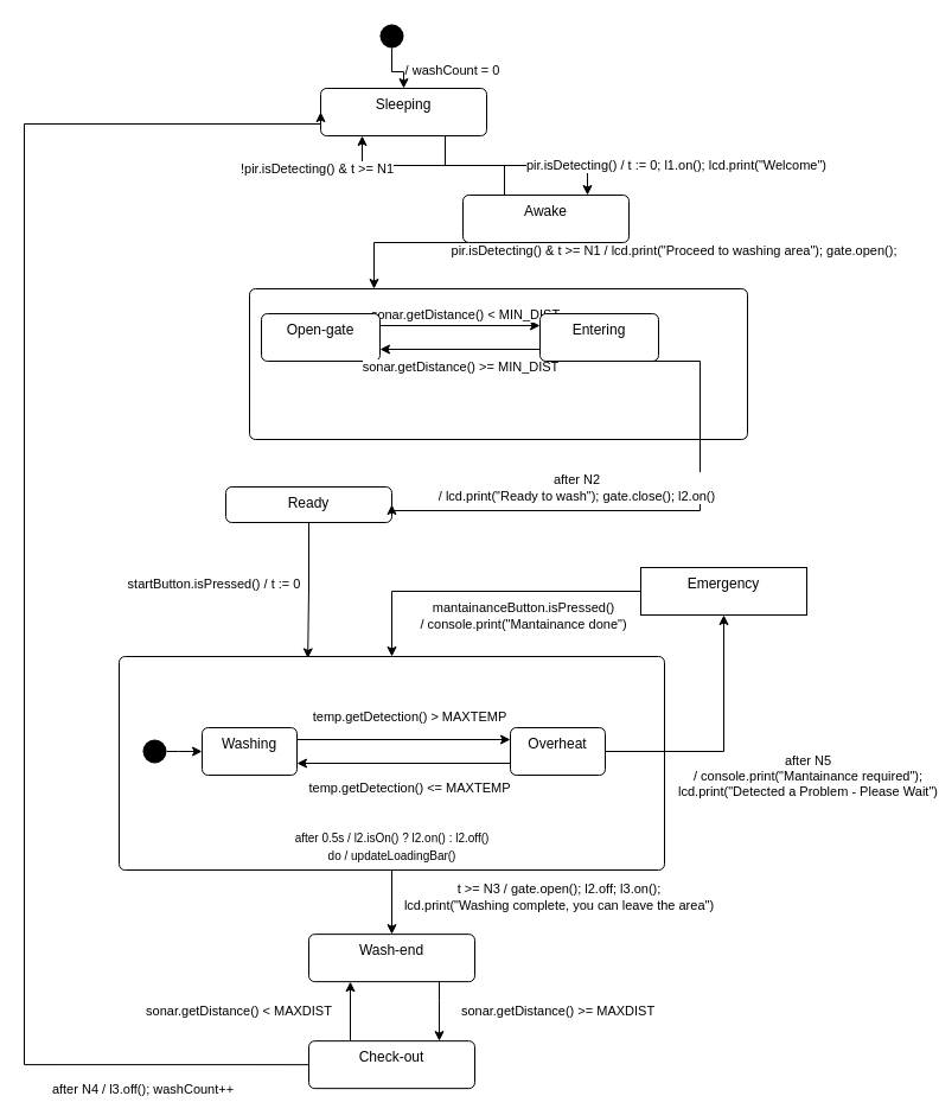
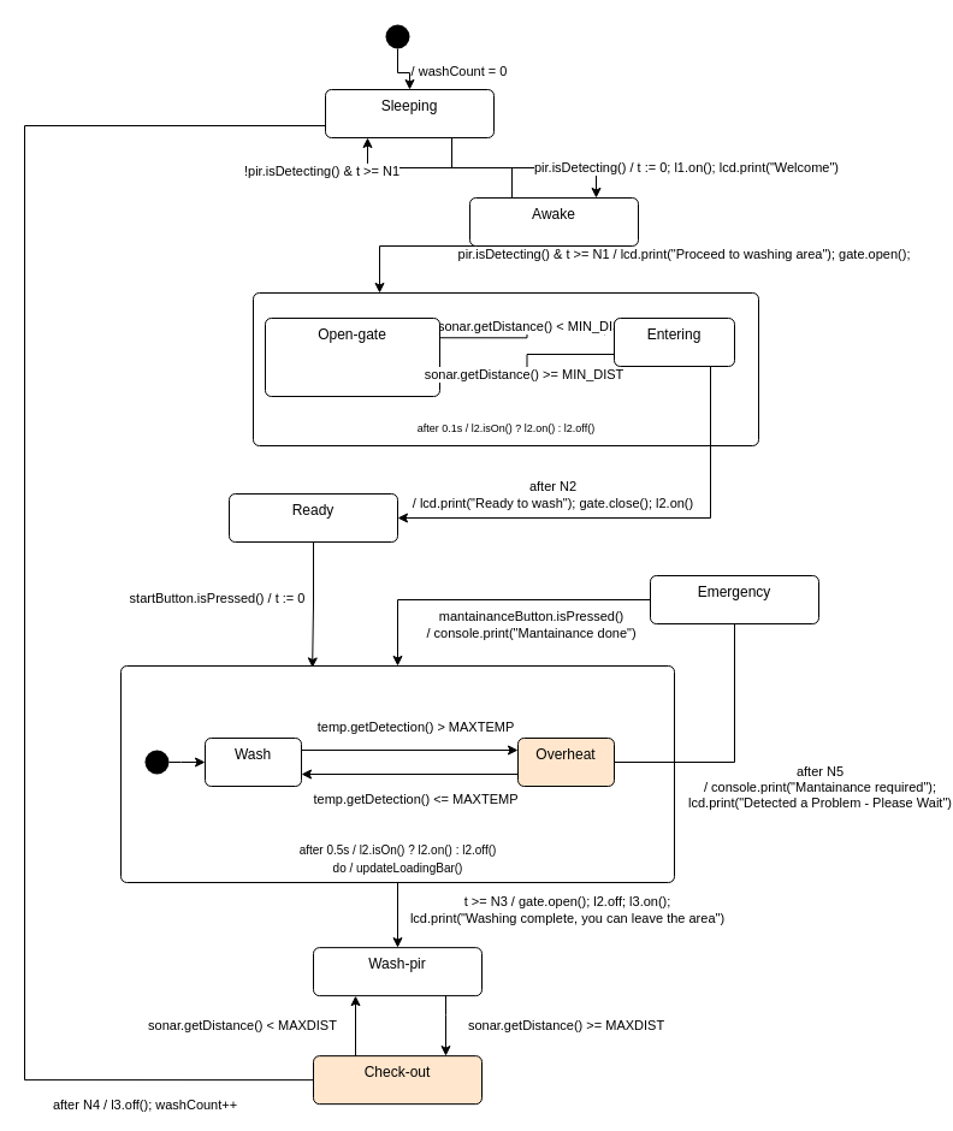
- <mxCell id="11" style="edgeStyle=orthogonalEdgeStyle;rounded=0;orthogonalLoop=1;jettySize=auto;html=1;exitX=0;exitY=0.5;exitDx=0;exitDy=0;entryX=0;entryY=0.5;entryDx=0;entryDy=0;" parent="1" source="15" target="5" edge="1"><mxGeometry relative="1" as="geometry"><Array as="points"><mxPoint x="20" y="897" /><mxPoint x="20" y="104" /></Array></mxGeometry></mxCell>
+ <mxCell id="11" style="edgeStyle=orthogonalEdgeStyle;rounded=0;orthogonalLoop=1;jettySize=auto;html=1;exitX=0;exitY=0.5;exitDx=0;exitDy=0;entryX=0;entryY=0.5;entryDx=0;entryDy=0;endArrow=none;" parent="1" source="15" target="5" edge="1"><mxGeometry relative="1" as="geometry"><Array as="points"><mxPoint x="20" y="897" /><mxPoint x="20" y="104" /></Array></mxGeometry></mxCell>
- <mxCell id="21" value="Open-gate&lt;br&gt;" style="html=1;align=center;verticalAlign=top;rounded=1;absoluteArcSize=1;arcSize=10;dashed=0;whiteSpace=wrap;" parent="1" vertex="1"><mxGeometry x="220" y="264" width="100" height="40" as="geometry" /></mxCell>
+ <mxCell id="21" value="Open-gate&lt;br&gt;" style="html=1;align=center;verticalAlign=top;rounded=1;absoluteArcSize=1;arcSize=10;dashed=0;whiteSpace=wrap;" parent="1" vertex="1"><mxGeometry x="220" y="264" width="145" height="65" as="geometry" /></mxCell>
- <mxCell id="45" value="Entering" style="html=1;align=center;verticalAlign=top;rounded=1;absoluteArcSize=1;arcSize=10;dashed=0;whiteSpace=wrap;" vertex="1" parent="1"><mxGeometry x="455" y="264" width="100" height="40" as="geometry" /></mxCell>
+ <mxCell id="45" value="Entering" style="html=1;align=center;verticalAlign=top;rounded=1;absoluteArcSize=1;arcSize=10;dashed=0;whiteSpace=wrap;" vertex="1" parent="1"><mxGeometry x="510" y="264" width="100" height="40" as="geometry" /></mxCell>
+ <mxCell id="41" value="&lt;font style=&quot;font-size: 9px;&quot;&gt;after 0.1s / l2.isOn() ? l2.on() : l2.off()&lt;/font&gt;" style="text;html=1;align=center;verticalAlign=middle;resizable=0;points=[];autosize=1;strokeColor=none;fillColor=none;" parent="1" vertex="1"><mxGeometry x="335" y="340" width="170" height="30" as="geometry" /></mxCell>
- <mxCell id="24" value="Ready" style="html=1;align=center;verticalAlign=top;rounded=1;absoluteArcSize=1;arcSize=10;dashed=0;whiteSpace=wrap;" parent="1" vertex="1"><mxGeometry x="190" y="410" width="140" height="30" as="geometry" /></mxCell>
+ <mxCell id="24" value="Ready" style="html=1;align=center;verticalAlign=top;rounded=1;absoluteArcSize=1;arcSize=10;dashed=0;whiteSpace=wrap;" parent="1" vertex="1"><mxGeometry x="190" y="410" width="140" height="40" as="geometry" /></mxCell>
- <mxCell id="38" value="Emergency" style="html=1;align=center;verticalAlign=top;absoluteArcSize=1;arcSize=10;dashed=0;whiteSpace=wrap;rounded=0;" parent="1" vertex="1"><mxGeometry x="540" y="478" width="140" height="40" as="geometry" /></mxCell>
+ <mxCell id="38" value="Emergency" style="html=1;align=center;verticalAlign=top;rounded=1;absoluteArcSize=1;arcSize=10;dashed=0;whiteSpace=wrap;" parent="1" vertex="1"><mxGeometry x="540" y="478" width="140" height="40" as="geometry" /></mxCell>
- <mxCell id="31" style="edgeStyle=orthogonalEdgeStyle;rounded=0;orthogonalLoop=1;jettySize=auto;html=1;exitX=1;exitY=0.5;exitDx=0;exitDy=0;entryX=0.5;entryY=1;entryDx=0;entryDy=0;" parent="1" source="35" target="38" edge="1"><mxGeometry relative="1" as="geometry" /></mxCell>
+ <mxCell id="31" style="edgeStyle=orthogonalEdgeStyle;rounded=0;orthogonalLoop=1;jettySize=auto;html=1;exitX=1;exitY=0.5;exitDx=0;exitDy=0;entryX=0.5;entryY=1;entryDx=0;entryDy=0;endArrow=none;" parent="1" source="35" target="38" edge="1"><mxGeometry relative="1" as="geometry" /></mxCell>
- <mxCell id="30" value="Washing" style="html=1;align=center;verticalAlign=top;rounded=1;absoluteArcSize=1;arcSize=10;dashed=0;whiteSpace=wrap;" parent="1" vertex="1"><mxGeometry x="170" y="613" width="80" height="40" as="geometry" /></mxCell>
+ <mxCell id="30" value="Wash" style="html=1;align=center;verticalAlign=top;rounded=1;absoluteArcSize=1;arcSize=10;dashed=0;whiteSpace=wrap;" parent="1" vertex="1"><mxGeometry x="170" y="613" width="80" height="40" as="geometry" /></mxCell>
- <mxCell id="35" value="Overheat" style="html=1;align=center;verticalAlign=top;rounded=1;absoluteArcSize=1;arcSize=10;dashed=0;whiteSpace=wrap;" parent="1" vertex="1"><mxGeometry x="430" y="613" width="80" height="40" as="geometry" /></mxCell>
+ <mxCell id="35" value="Overheat" style="html=1;align=center;verticalAlign=top;rounded=1;absoluteArcSize=1;arcSize=10;dashed=0;whiteSpace=wrap;fillColor=#ffe6cc;" parent="1" vertex="1"><mxGeometry x="430" y="613" width="80" height="40" as="geometry" /></mxCell>
- <mxCell id="18" value="Wash-end" style="html=1;align=center;verticalAlign=top;rounded=1;absoluteArcSize=1;arcSize=10;dashed=0;whiteSpace=wrap;" parent="1" vertex="1"><mxGeometry x="260" y="787.14" width="140" height="40" as="geometry" /></mxCell>
+ <mxCell id="18" value="Wash-pir" style="html=1;align=center;verticalAlign=top;rounded=1;absoluteArcSize=1;arcSize=10;dashed=0;whiteSpace=wrap;" parent="1" vertex="1"><mxGeometry x="260" y="787.14" width="140" height="40" as="geometry" /></mxCell>
- <mxCell id="15" value="Check-out" style="html=1;align=center;verticalAlign=top;rounded=1;absoluteArcSize=1;arcSize=10;dashed=0;whiteSpace=wrap;" parent="1" vertex="1"><mxGeometry x="260" y="877.14" width="140" height="40" as="geometry" /></mxCell>
+ <mxCell id="15" value="Check-out" style="html=1;align=center;verticalAlign=top;rounded=1;absoluteArcSize=1;arcSize=10;dashed=0;whiteSpace=wrap;fillColor=#ffe6cc;" parent="1" vertex="1"><mxGeometry x="260" y="877.14" width="140" height="40" as="geometry" /></mxCell>
